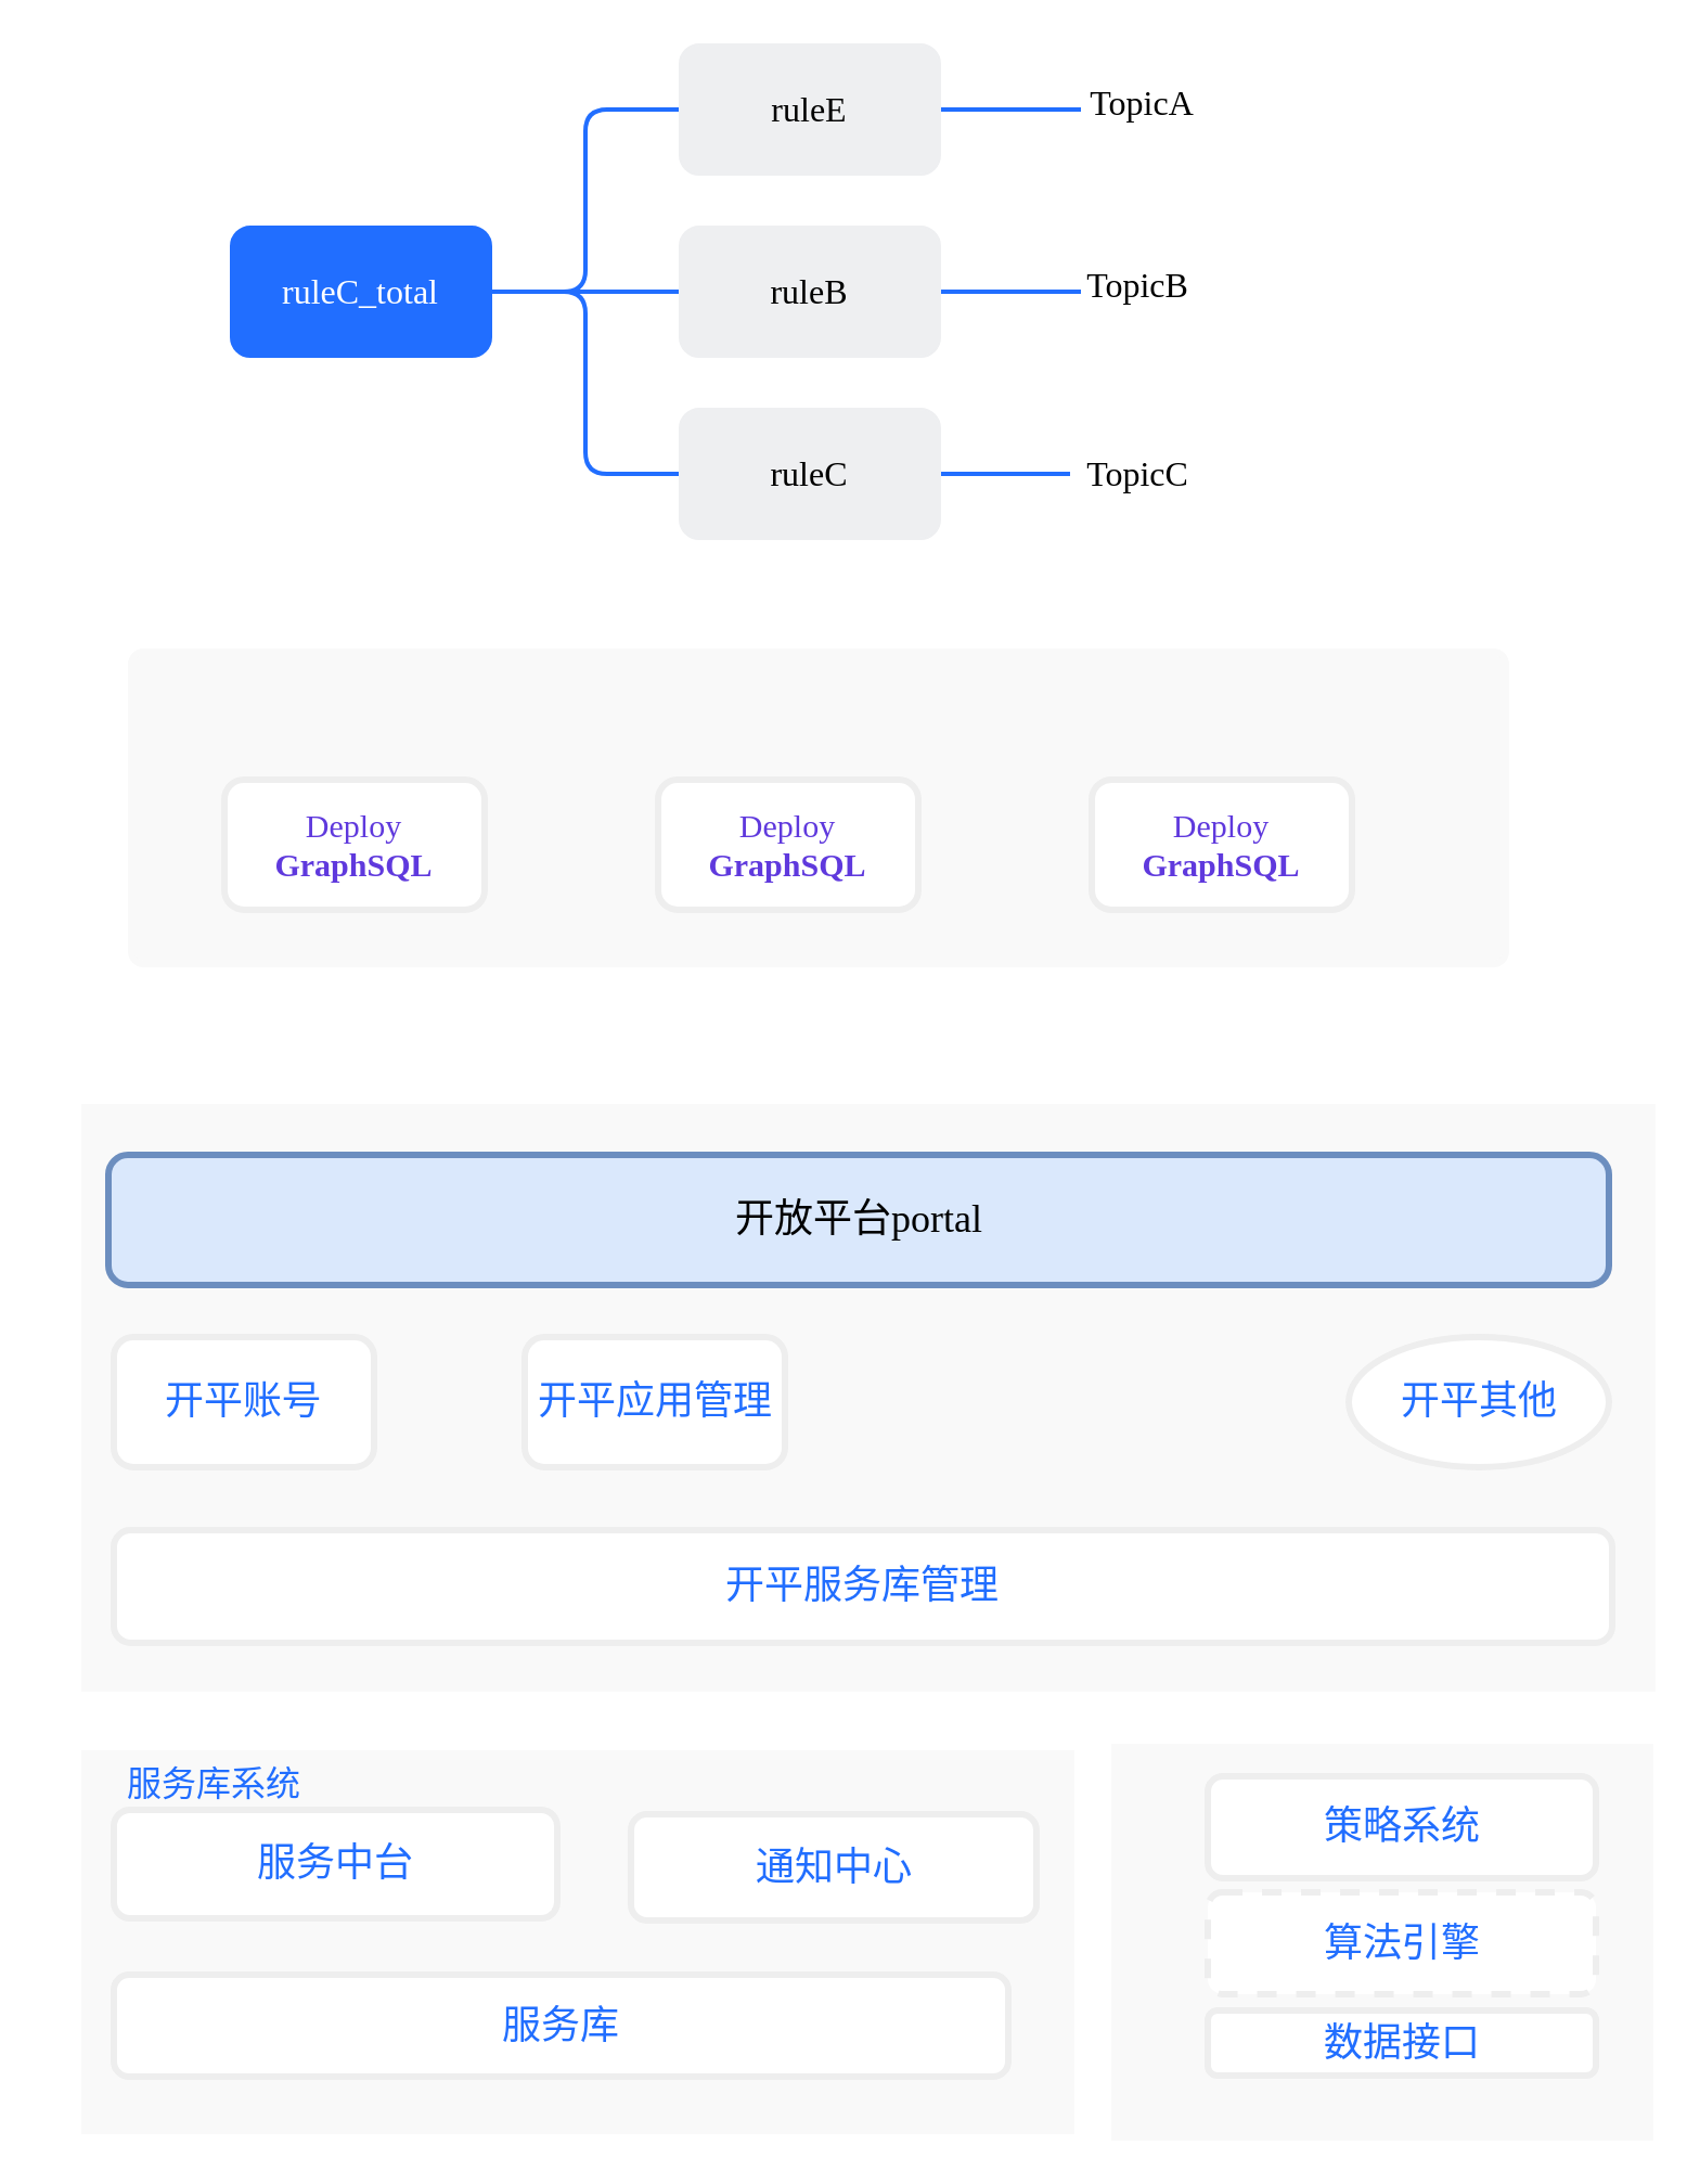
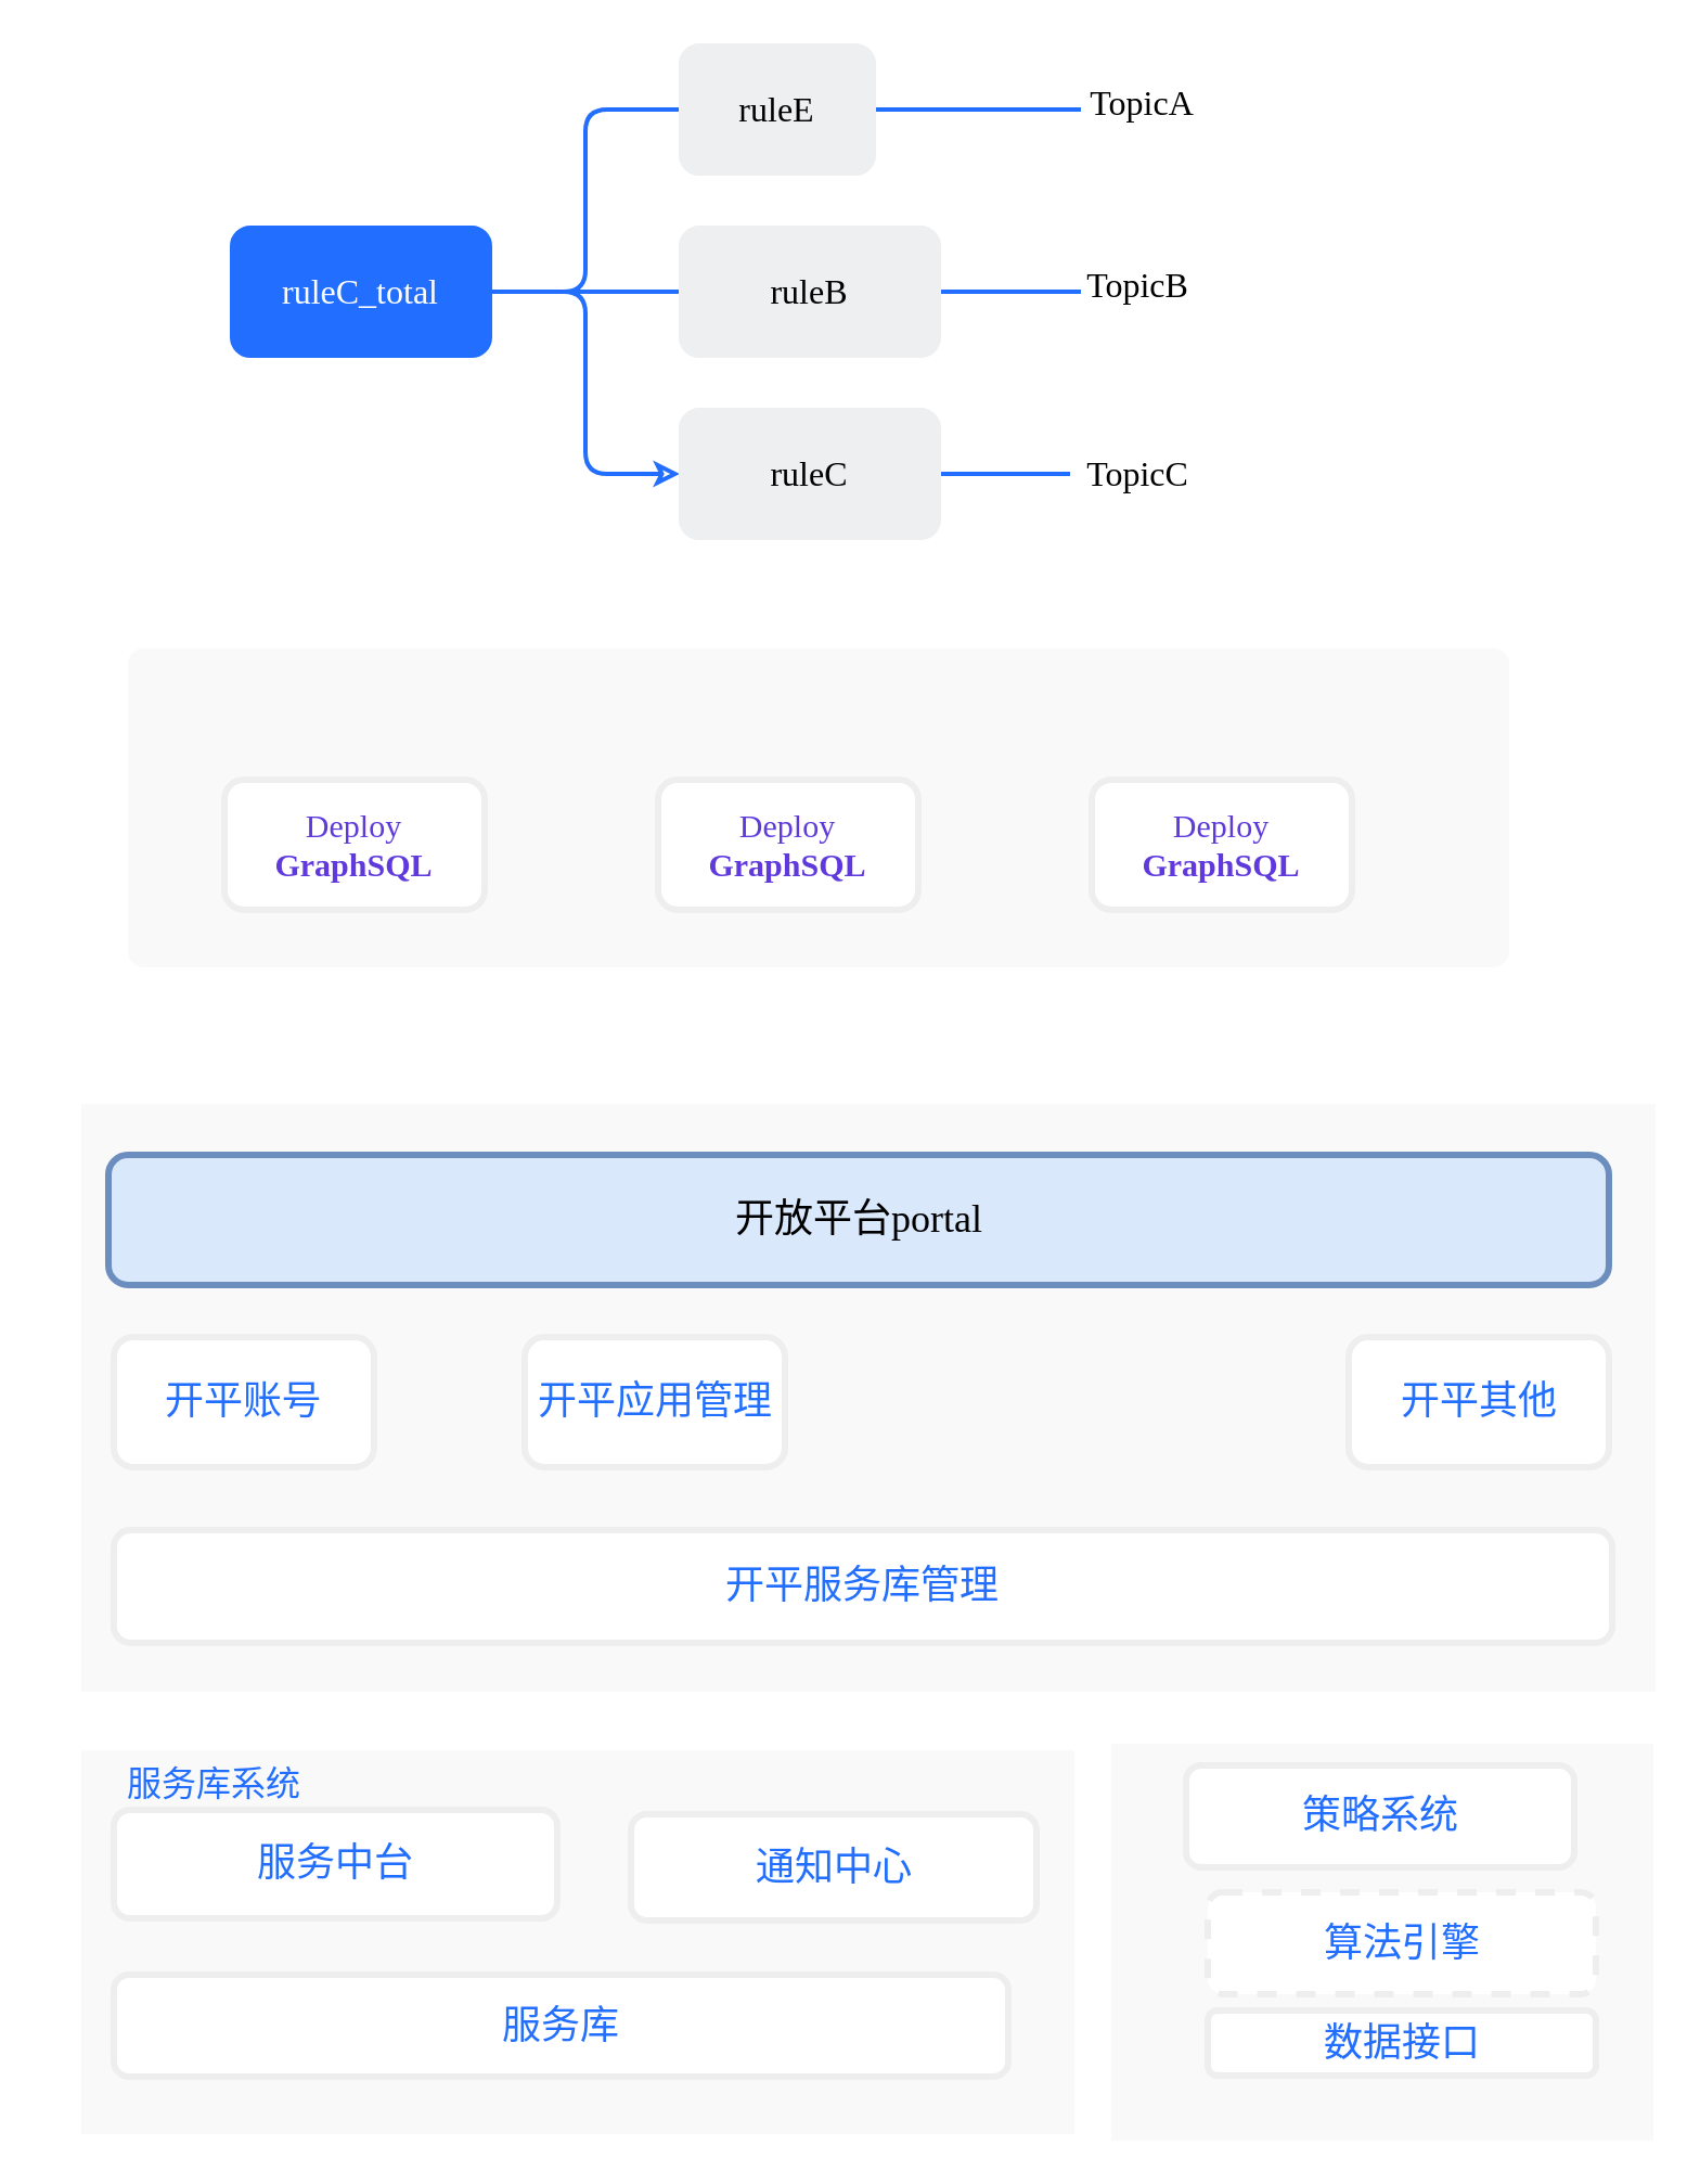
- <mxCell id="11" value="&lt;font style=&quot;font-size: 16px&quot; face=&quot;Comic Sans MS&quot;&gt;ruleE&lt;/font&gt;" style="rounded=1;whiteSpace=wrap;html=1;fillColor=#EEEFF1;strokeColor=#EEEFF1;fontColor=#000000;" parent="1" vertex="1"><mxGeometry x="313" y="20" width="120" height="60" as="geometry" /></mxCell>
+ <mxCell id="11" value="&lt;font style=&quot;font-size: 16px&quot; face=&quot;Comic Sans MS&quot;&gt;ruleE&lt;/font&gt;" style="rounded=1;whiteSpace=wrap;html=1;fillColor=#EEEFF1;strokeColor=#EEEFF1;fontColor=#000000;" parent="1" vertex="1"><mxGeometry x="313" y="20" width="90" height="60" as="geometry" /></mxCell>
- <mxCell id="8" style="edgeStyle=orthogonalEdgeStyle;rounded=1;orthogonalLoop=1;jettySize=auto;html=1;exitX=1;exitY=0.5;exitDx=0;exitDy=0;entryX=0;entryY=0.5;entryDx=0;entryDy=0;fontFamily=Comic Sans MS;fontSize=16;fontColor=#FFFFFF;strokeColor=#216EFF;strokeWidth=2;endArrow=none;endFill=0;" parent="1" source="9" target="15" edge="1"><mxGeometry relative="1" as="geometry" /></mxCell>
+ <mxCell id="8" style="edgeStyle=orthogonalEdgeStyle;rounded=1;orthogonalLoop=1;jettySize=auto;html=1;exitX=1;exitY=0.5;exitDx=0;exitDy=0;entryX=0;entryY=0.5;entryDx=0;entryDy=0;fontFamily=Comic Sans MS;fontSize=16;fontColor=#FFFFFF;strokeColor=#216EFF;strokeWidth=2;endArrow=classic;endFill=0;" parent="1" source="9" target="15" edge="1"><mxGeometry relative="1" as="geometry" /></mxCell>
- <mxCell id="28" value="开平其他" style="ellipse;whiteSpace=wrap;html=1;shadow=0;glass=0;sketch=0;fontFamily=Comic Sans MS;fontSize=18;fontColor=#216EFF;strokeColor=#EEEEEE;strokeWidth=3;fillColor=#FFFFFF;fontStyle=0;align=center;" parent="1" vertex="1"><mxGeometry x="621.5" y="616" width="120" height="60" as="geometry" /></mxCell>
+ <mxCell id="28" value="开平其他" style="rounded=1;whiteSpace=wrap;html=1;shadow=0;glass=0;sketch=0;fontFamily=Comic Sans MS;fontSize=18;fontColor=#216EFF;strokeColor=#EEEEEE;strokeWidth=3;fillColor=#FFFFFF;fontStyle=0;align=center;" parent="1" vertex="1"><mxGeometry x="621.5" y="616" width="120" height="60" as="geometry" /></mxCell>
- <mxCell id="30" value="策略系统" style="rounded=1;whiteSpace=wrap;html=1;shadow=0;glass=0;sketch=0;fontFamily=Comic Sans MS;fontSize=18;fontColor=#216EFF;strokeColor=#EEEEEE;strokeWidth=3;fillColor=#FFFFFF;fontStyle=0;align=center;" parent="1" vertex="1"><mxGeometry x="556.5" y="818.5" width="179" height="47" as="geometry" /></mxCell>
+ <mxCell id="30" value="策略系统" style="rounded=1;whiteSpace=wrap;html=1;shadow=0;glass=0;sketch=0;fontFamily=Comic Sans MS;fontSize=18;fontColor=#216EFF;strokeColor=#EEEEEE;strokeWidth=3;fillColor=#FFFFFF;fontStyle=0;align=center;" parent="1" vertex="1"><mxGeometry x="546.5" y="813.5" width="179" height="47" as="geometry" /></mxCell>
